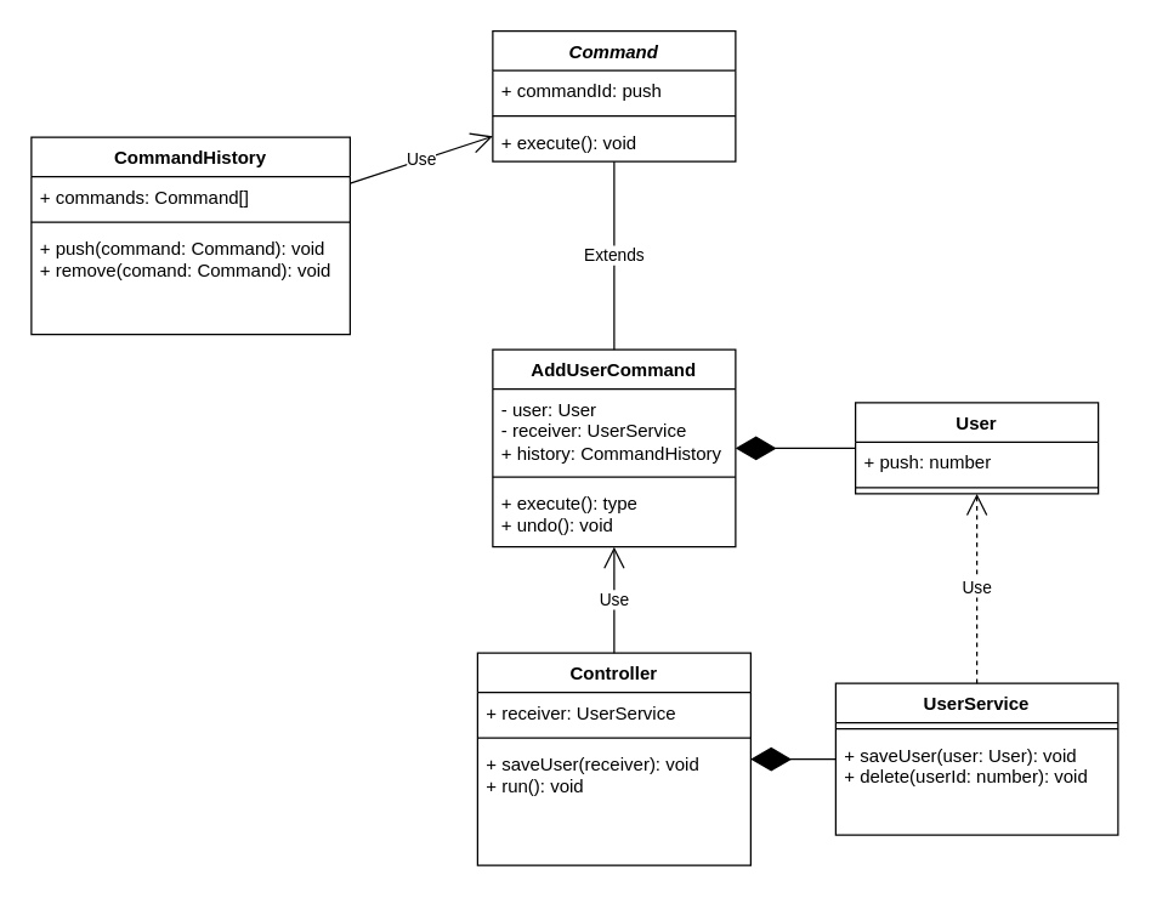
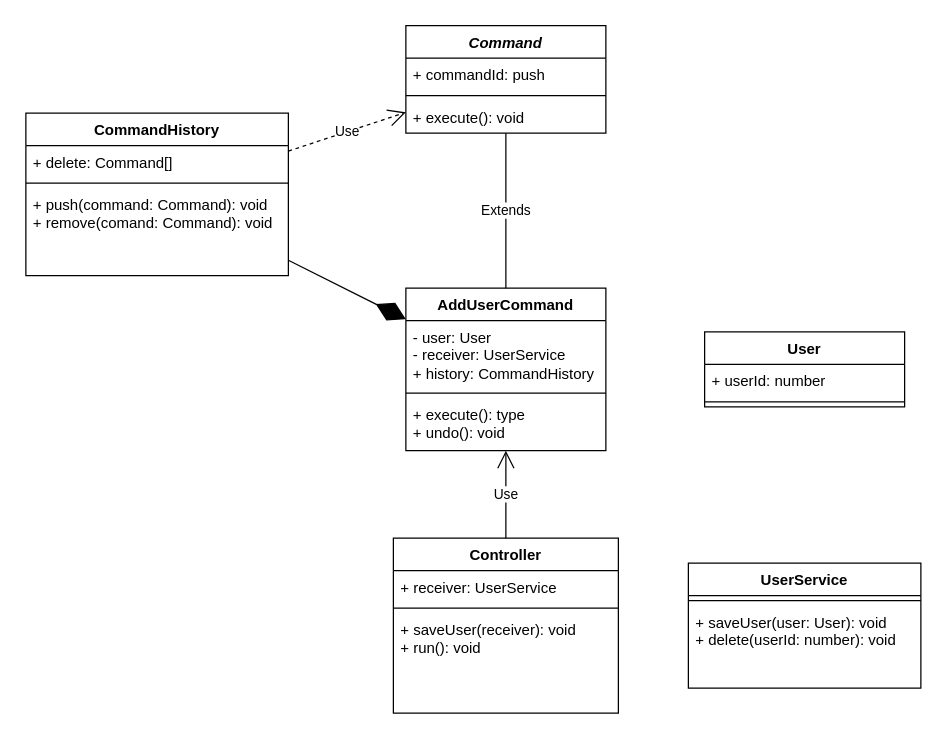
- <mxCell id="19" value="Use" style="endArrow=open;endSize=12;dashed=0;html=1;rounded=0;" edge="1" parent="1" source="15" target="2"><mxGeometry width="160" relative="1" as="geometry"><mxPoint x="90" y="270" as="sourcePoint" /><mxPoint x="250" y="270" as="targetPoint" /></mxGeometry></mxCell>
+ <mxCell id="19" value="Use" style="endArrow=open;endSize=12;dashed=1;html=1;rounded=0;" edge="1" parent="1" source="15" target="2"><mxGeometry width="160" relative="1" as="geometry"><mxPoint x="90" y="270" as="sourcePoint" /><mxPoint x="250" y="270" as="targetPoint" /></mxGeometry></mxCell>
- <mxCell id="16" value="+ commands: Command[]" style="text;strokeColor=none;fillColor=none;align=left;verticalAlign=top;spacingLeft=4;spacingRight=4;overflow=hidden;rotatable=0;points=[[0,0.5],[1,0.5]];portConstraint=eastwest;whiteSpace=wrap;html=1;" vertex="1" parent="15"><mxGeometry y="26" width="210" height="26" as="geometry" /></mxCell>
+ <mxCell id="16" value="+ delete: Command[]" style="text;strokeColor=none;fillColor=none;align=left;verticalAlign=top;spacingLeft=4;spacingRight=4;overflow=hidden;rotatable=0;points=[[0,0.5],[1,0.5]];portConstraint=eastwest;whiteSpace=wrap;html=1;" vertex="1" parent="15"><mxGeometry y="26" width="210" height="26" as="geometry" /></mxCell>
+ <mxCell id="20" value="" style="endArrow=diamondThin;endFill=1;endSize=24;html=1;rounded=0;" edge="1" parent="1" source="15" target="6"><mxGeometry width="160" relative="1" as="geometry"><mxPoint x="120" y="290" as="sourcePoint" /><mxPoint x="280" y="290" as="targetPoint" /></mxGeometry></mxCell>
- <mxCell id="14" value="" style="endArrow=diamondThin;endFill=1;endSize=24;html=1;rounded=0;" edge="1" parent="1" source="11" target="6"><mxGeometry width="160" relative="1" as="geometry"><mxPoint x="70" y="360" as="sourcePoint" /><mxPoint x="230" y="360" as="targetPoint" /></mxGeometry></mxCell>
- <mxCell id="12" value="+ push: number" style="text;strokeColor=none;fillColor=none;align=left;verticalAlign=top;spacingLeft=4;spacingRight=4;overflow=hidden;rotatable=0;points=[[0,0.5],[1,0.5]];portConstraint=eastwest;whiteSpace=wrap;html=1;" vertex="1" parent="11"><mxGeometry y="26" width="160" height="26" as="geometry" /></mxCell>
+ <mxCell id="12" value="+ userId: number" style="text;strokeColor=none;fillColor=none;align=left;verticalAlign=top;spacingLeft=4;spacingRight=4;overflow=hidden;rotatable=0;points=[[0,0.5],[1,0.5]];portConstraint=eastwest;whiteSpace=wrap;html=1;" vertex="1" parent="11"><mxGeometry y="26" width="160" height="26" as="geometry" /></mxCell>
- <mxCell id="28" value="Use" style="endArrow=open;endSize=12;dashed=1;html=1;rounded=0;" edge="1" parent="1" source="25" target="11"><mxGeometry width="160" relative="1" as="geometry"><mxPoint x="330" y="430" as="sourcePoint" /><mxPoint x="490" y="430" as="targetPoint" /></mxGeometry></mxCell>
- <mxCell id="29" value="" style="endArrow=diamondThin;endFill=1;endSize=24;html=1;rounded=0;" edge="1" parent="1" source="25" target="21"><mxGeometry width="160" relative="1" as="geometry"><mxPoint x="280" y="430" as="sourcePoint" /><mxPoint x="440" y="430" as="targetPoint" /></mxGeometry></mxCell>
